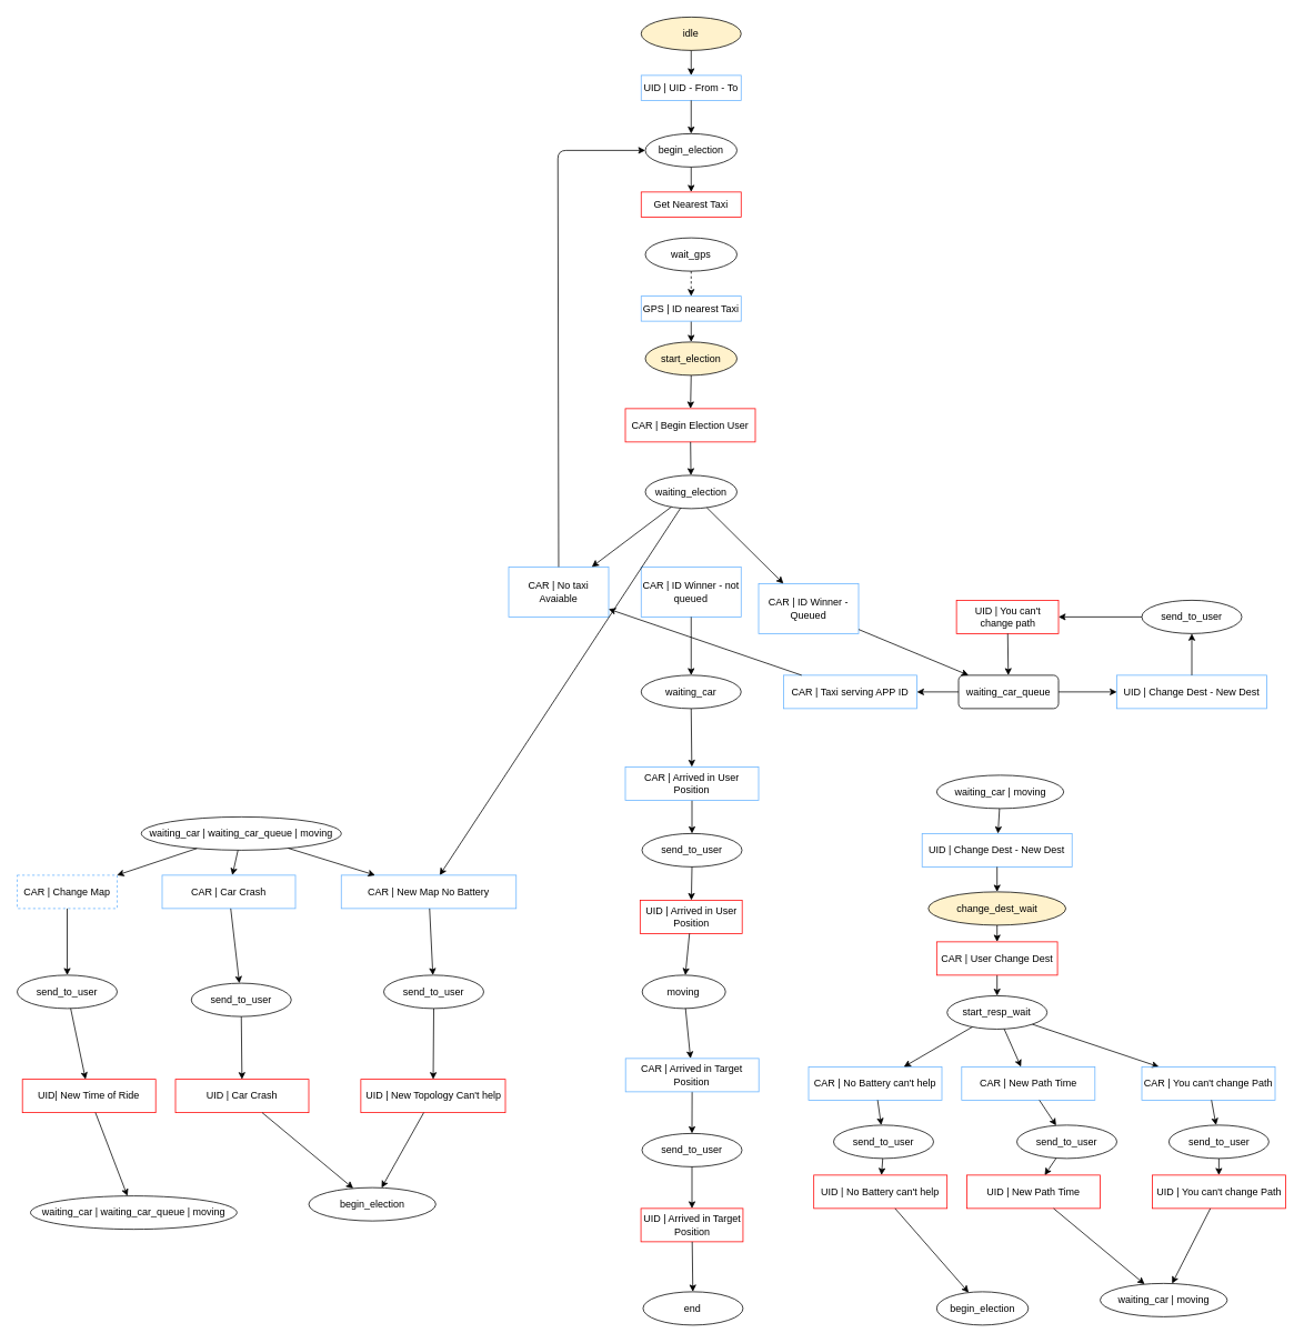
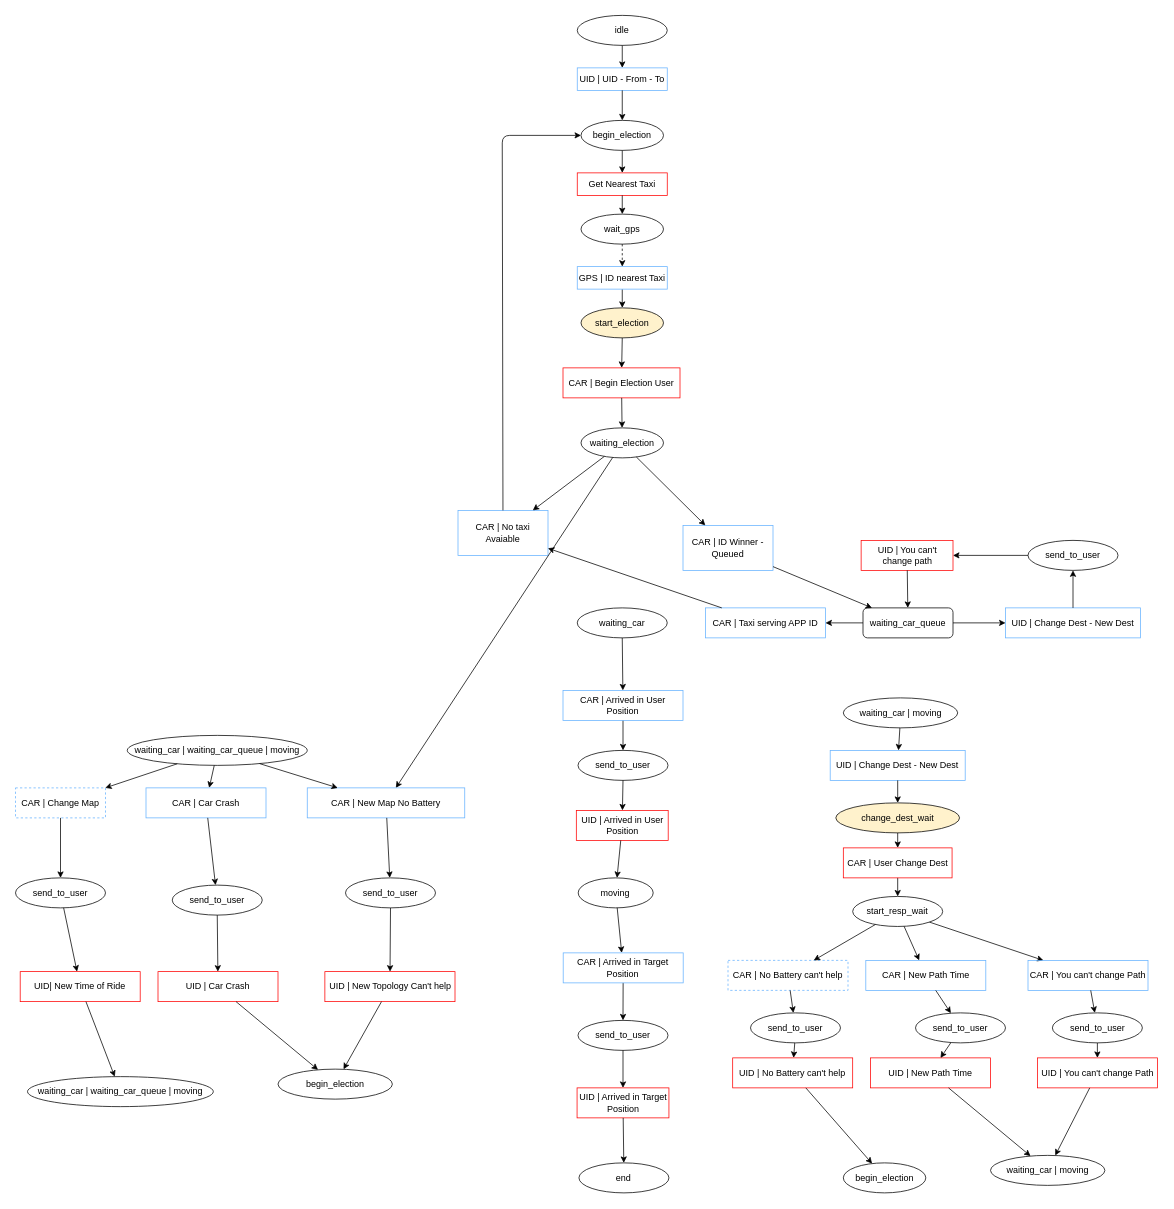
- <mxCell id="2" value="idle" style="ellipse;whiteSpace=wrap;html=1;fillColor=#fff2cc;" vertex="1" parent="1"><mxGeometry x="769" y="20" width="120" height="40" as="geometry" /></mxCell>
+ <mxCell id="2" value="idle" style="ellipse;whiteSpace=wrap;html=1;" vertex="1" parent="1"><mxGeometry x="769" y="20" width="120" height="40" as="geometry" /></mxCell>
+ <mxCell id="18" value="" style="endArrow=classic;html=1;" edge="1" parent="1" source="10" target="17"><mxGeometry width="50" height="50" relative="1" as="geometry"><mxPoint x="829" y="270" as="sourcePoint" /><mxPoint x="829" y="360" as="targetPoint" /></mxGeometry></mxCell>
- <mxCell id="24" value="CAR | ID Winner - not queued" style="rounded=0;whiteSpace=wrap;html=1;strokeColor=#66B2FF;" vertex="1" parent="1"><mxGeometry x="769" y="680" width="120" height="60" as="geometry" /></mxCell>
- <mxCell id="29" value="" style="endArrow=classic;html=1;entryX=0.5;entryY=0;entryDx=0;entryDy=0;" edge="1" parent="1" source="24" target="5"><mxGeometry width="50" height="50" relative="1" as="geometry"><mxPoint x="890" y="810" as="sourcePoint" /><mxPoint x="940" y="760" as="targetPoint" /></mxGeometry></mxCell>
- <mxCell id="75" value="CAR | No Battery can't help" style="rounded=0;whiteSpace=wrap;html=1;strokeColor=#66B2FF;fillColor=none;" vertex="1" parent="1"><mxGeometry x="970" y="1280" width="160" height="40" as="geometry" /></mxCell>
+ <mxCell id="75" value="CAR | No Battery can't help" style="rounded=0;whiteSpace=wrap;html=1;strokeColor=#66B2FF;fillColor=none;dashed=1;" vertex="1" parent="1"><mxGeometry x="970" y="1280" width="160" height="40" as="geometry" /></mxCell>
